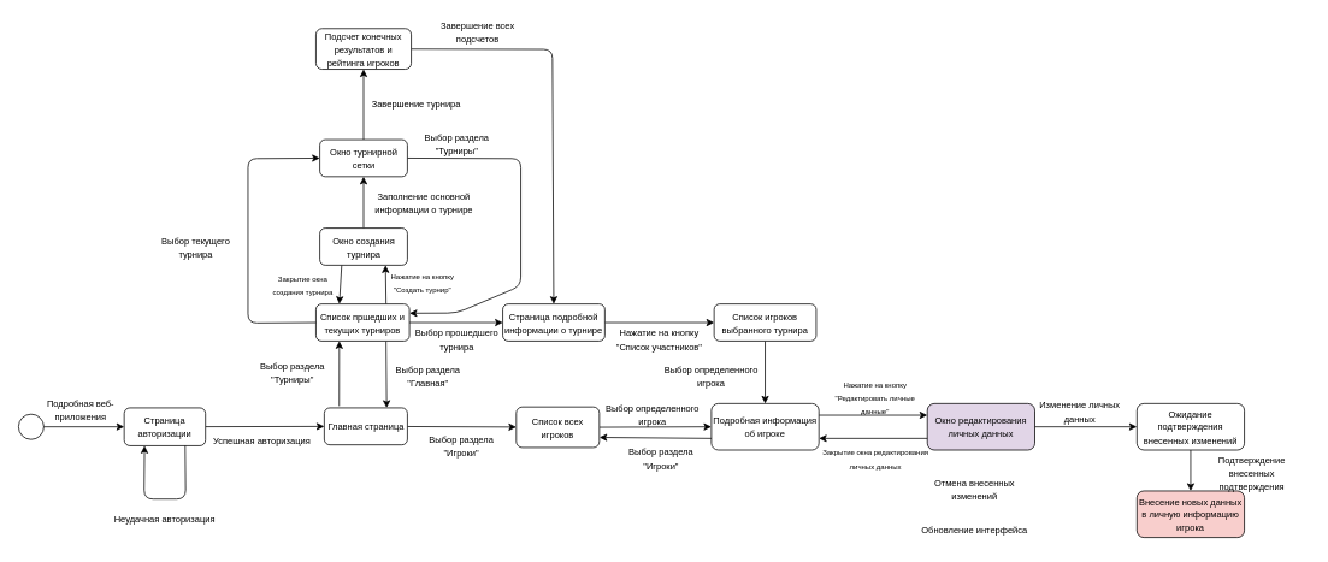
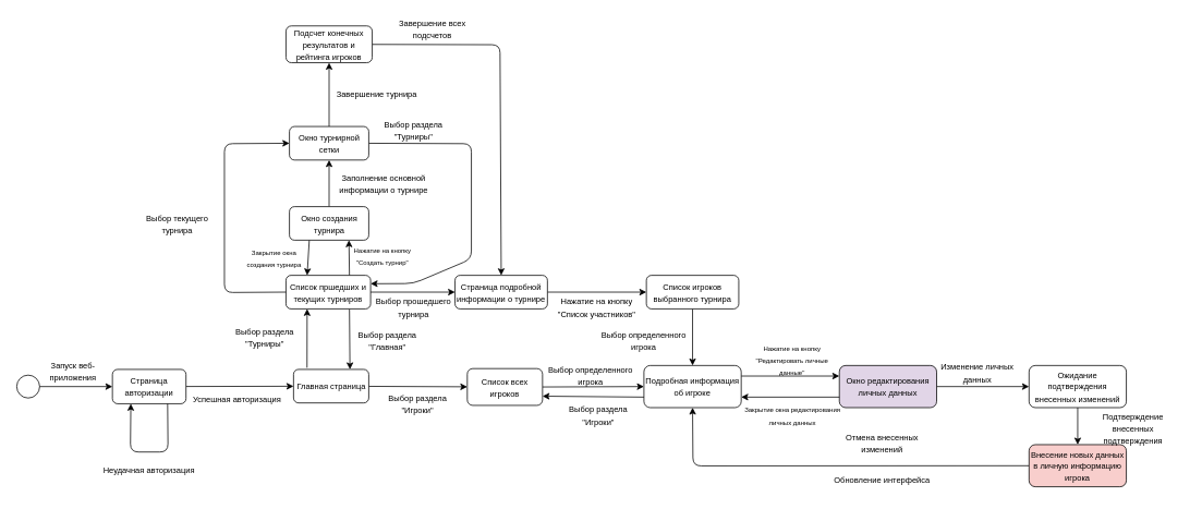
- <mxCell id="6" value="&lt;font style=&quot;font-size: 10px&quot;&gt;Подробная веб-приложения&lt;/font&gt;" style="text;html=1;strokeColor=none;fillColor=none;align=center;verticalAlign=middle;whiteSpace=wrap;rounded=0;labelBackgroundColor=none;fontColor=#000000;" parent="1" vertex="1"><mxGeometry x="41" y="438" width="96" height="30" as="geometry" /></mxCell>
+ <mxCell id="6" value="&lt;font style=&quot;font-size: 10px&quot;&gt;Запуск веб-приложения&lt;/font&gt;" style="text;html=1;strokeColor=none;fillColor=none;align=center;verticalAlign=middle;whiteSpace=wrap;rounded=0;labelBackgroundColor=none;fontColor=#000000;" parent="1" vertex="1"><mxGeometry x="41" y="438" width="96" height="30" as="geometry" /></mxCell>
+ <mxCell id="48" style="edgeStyle=none;html=1;entryX=0.5;entryY=1;entryDx=0;entryDy=0;strokeColor=#000000;" edge="1" parent="1" source="49" target="40"><mxGeometry relative="1" as="geometry"><Array as="points"><mxPoint x="847" y="569" /></Array></mxGeometry></mxCell>
